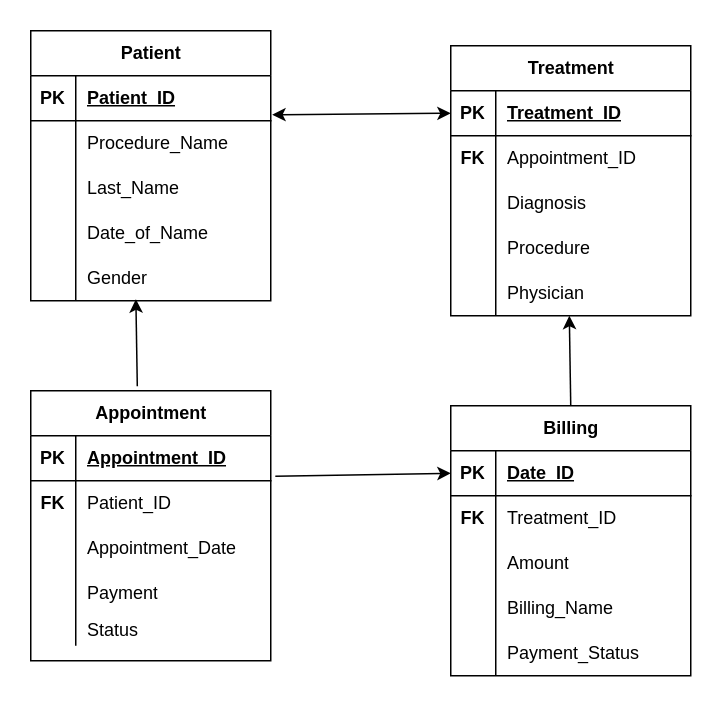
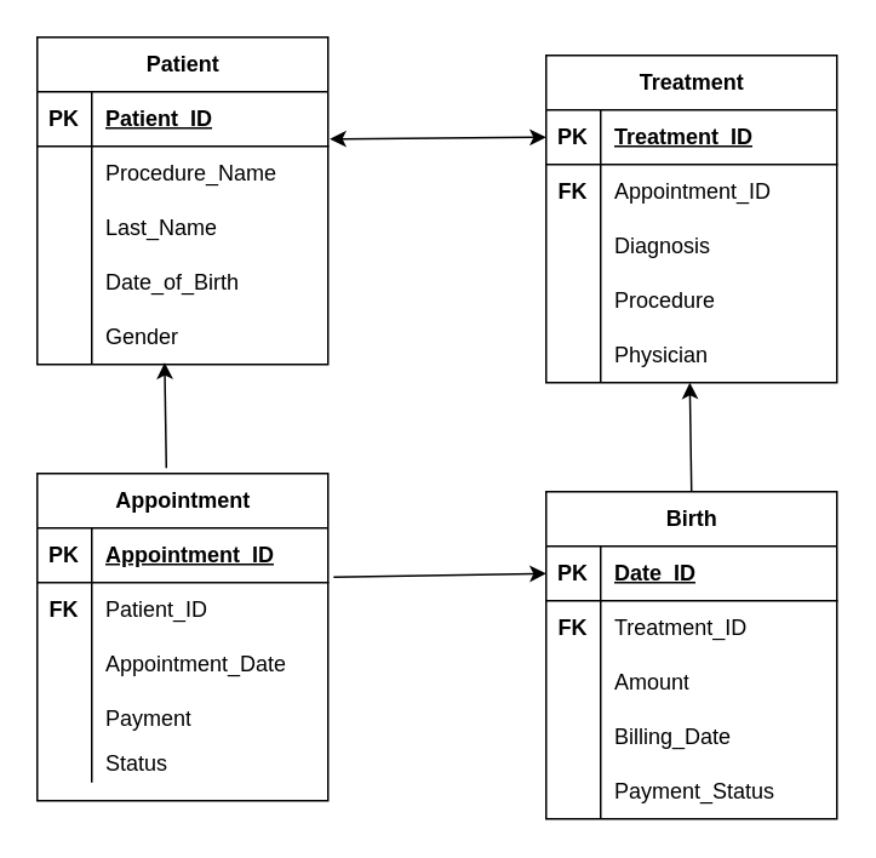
- <mxCell id="63" value="Date_of_Name" style="shape=partialRectangle;connectable=0;fillColor=none;top=0;left=0;bottom=0;right=0;align=left;spacingLeft=6;overflow=hidden;whiteSpace=wrap;html=1;" parent="61" vertex="1"><mxGeometry x="30" width="130" height="30" as="geometry"><mxRectangle width="130" height="30" as="alternateBounds" /></mxGeometry></mxCell>
+ <mxCell id="63" value="Date_of_Birth" style="shape=partialRectangle;connectable=0;fillColor=none;top=0;left=0;bottom=0;right=0;align=left;spacingLeft=6;overflow=hidden;whiteSpace=wrap;html=1;" parent="61" vertex="1"><mxGeometry x="30" width="130" height="30" as="geometry"><mxRectangle width="130" height="30" as="alternateBounds" /></mxGeometry></mxCell>
- <mxCell id="18" value="Billing" style="shape=table;startSize=30;container=1;collapsible=1;childLayout=tableLayout;fixedRows=1;rowLines=0;fontStyle=1;align=center;resizeLast=1;html=1;" parent="1" vertex="1"><mxGeometry x="300" y="270" width="160" height="180" as="geometry" /></mxCell>
+ <mxCell id="18" value="Birth" style="shape=table;startSize=30;container=1;collapsible=1;childLayout=tableLayout;fixedRows=1;rowLines=0;fontStyle=1;align=center;resizeLast=1;html=1;" parent="1" vertex="1"><mxGeometry x="300" y="270" width="160" height="180" as="geometry" /></mxCell>
- <mxCell id="30" value="Billing_Name" style="shape=partialRectangle;connectable=0;fillColor=none;top=0;left=0;bottom=0;right=0;align=left;spacingLeft=6;overflow=hidden;whiteSpace=wrap;html=1;" parent="28" vertex="1"><mxGeometry x="30" width="130" height="30" as="geometry"><mxRectangle width="130" height="30" as="alternateBounds" /></mxGeometry></mxCell>
+ <mxCell id="30" value="Billing_Date" style="shape=partialRectangle;connectable=0;fillColor=none;top=0;left=0;bottom=0;right=0;align=left;spacingLeft=6;overflow=hidden;whiteSpace=wrap;html=1;" parent="28" vertex="1"><mxGeometry x="30" width="130" height="30" as="geometry"><mxRectangle width="130" height="30" as="alternateBounds" /></mxGeometry></mxCell>
